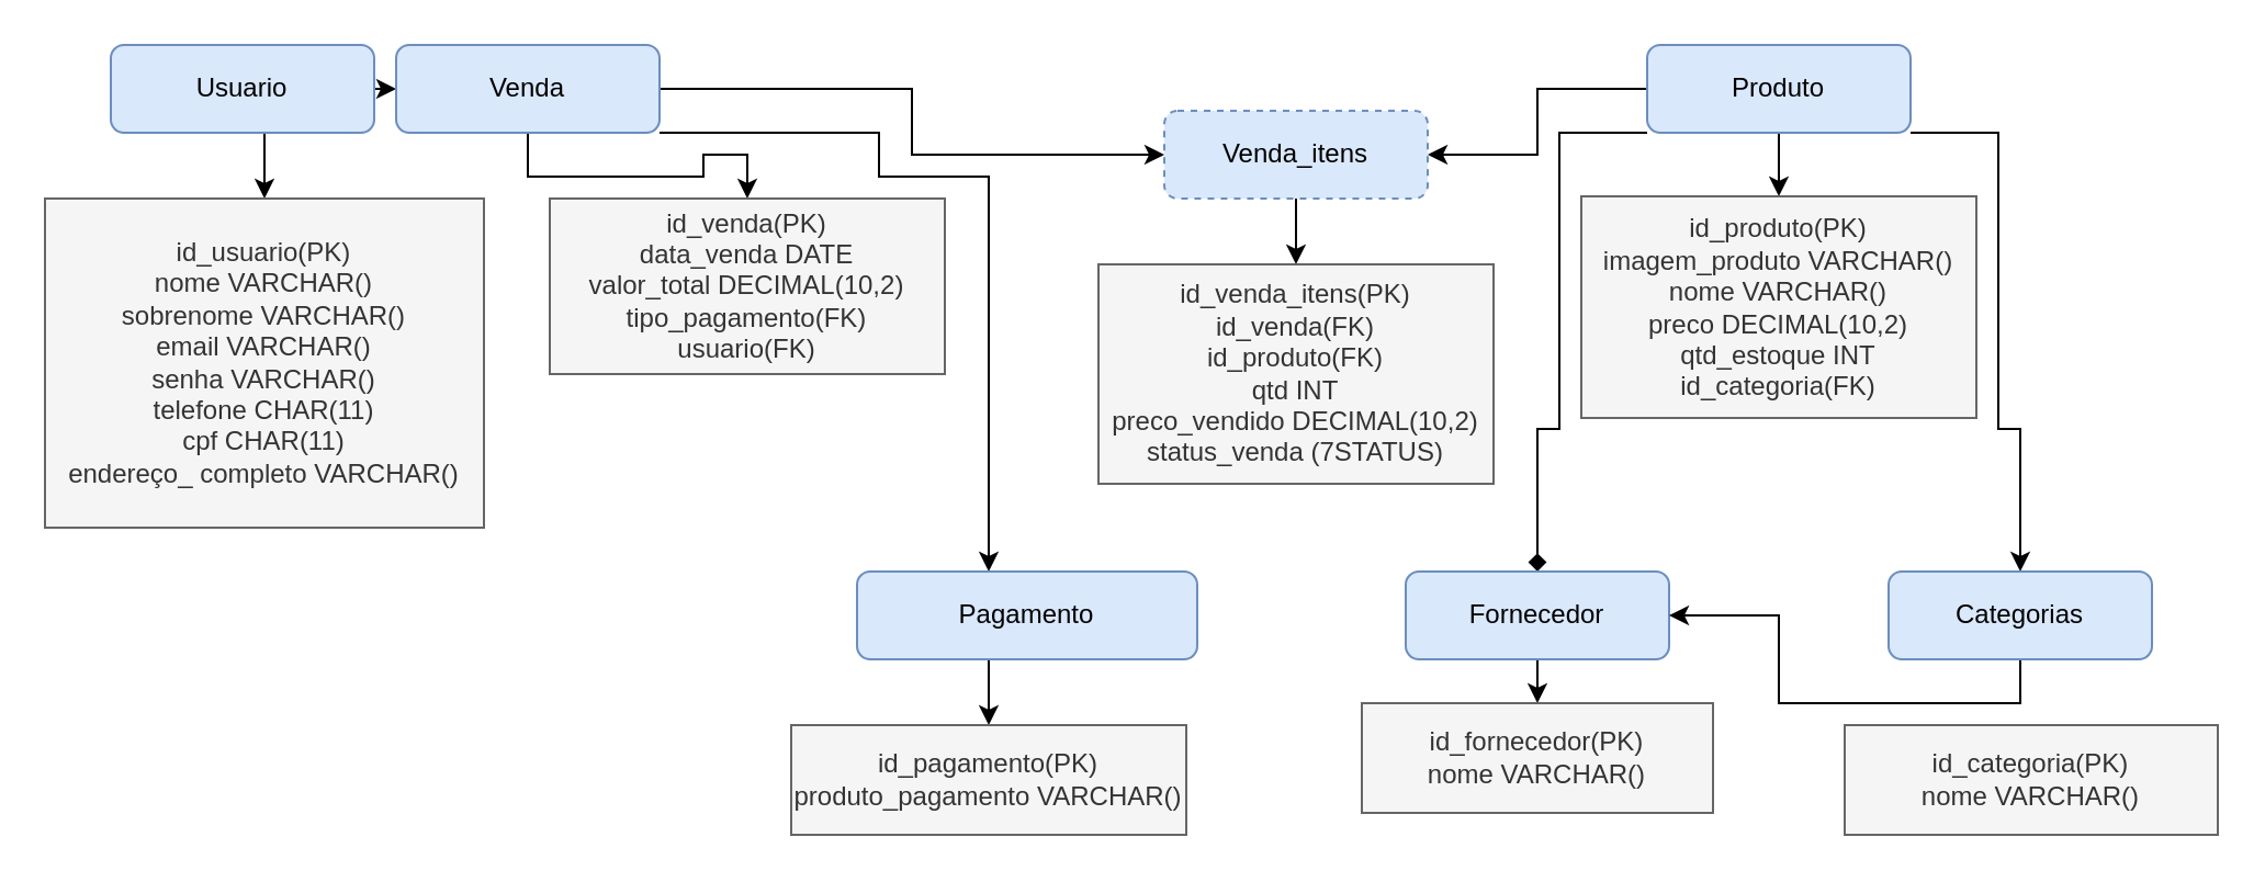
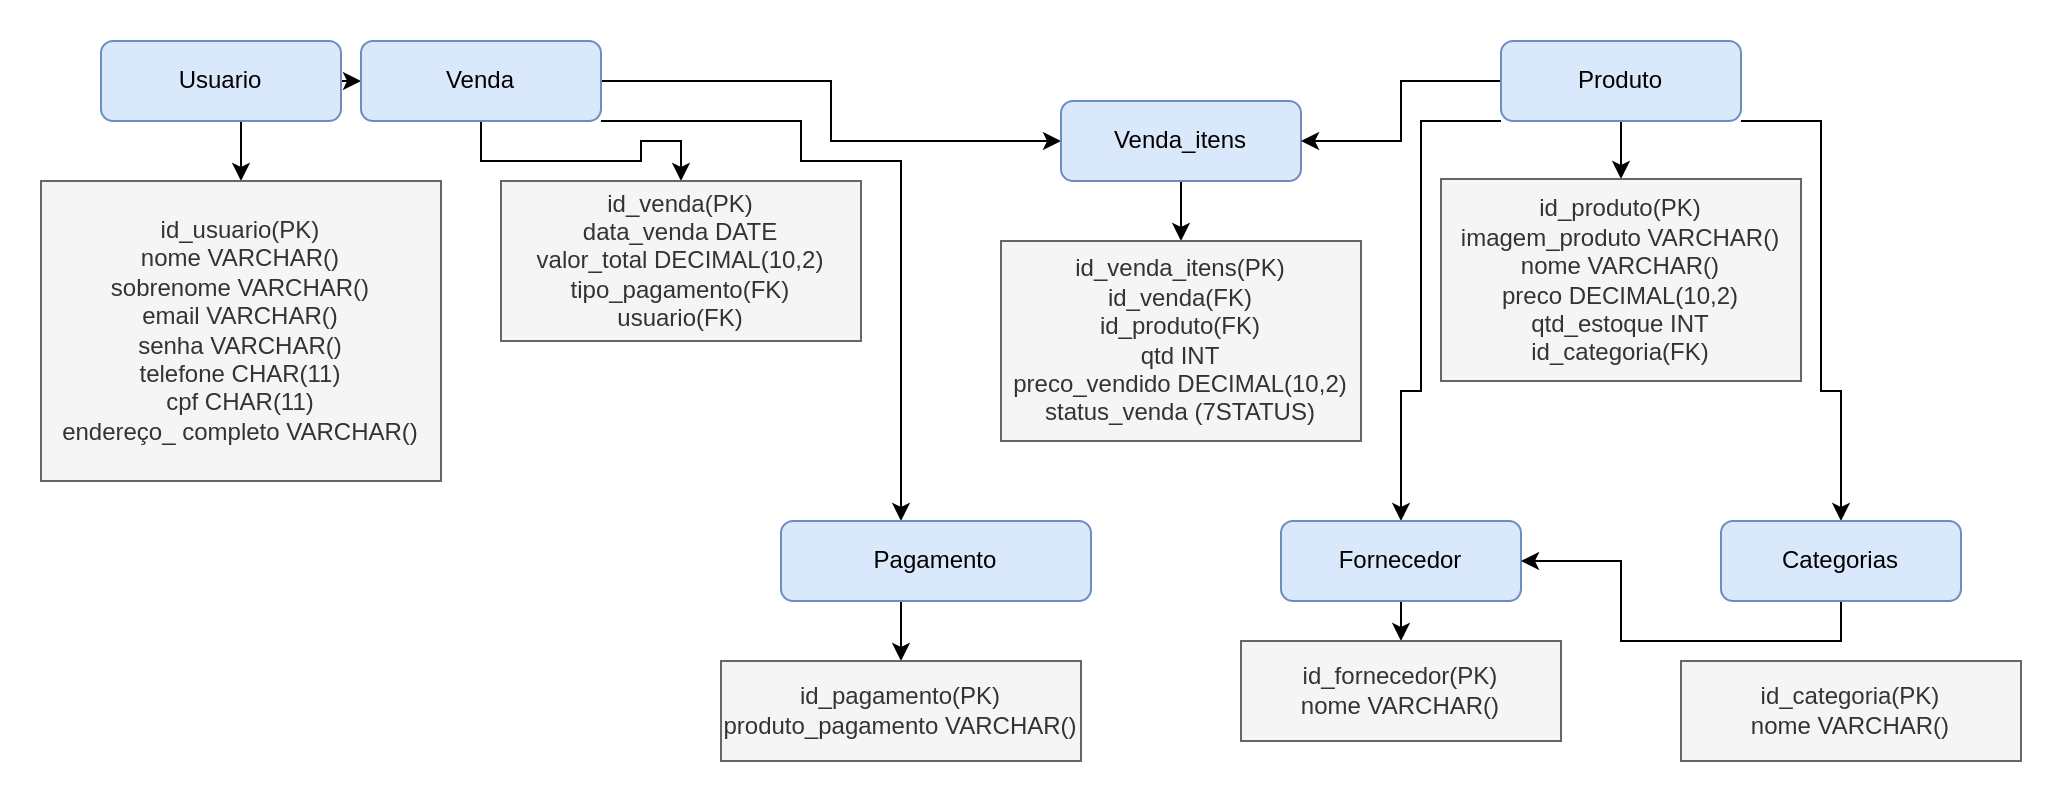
- <mxCell id="12" value="Venda_itens" style="rounded=1;whiteSpace=wrap;html=1;fillColor=#dae8fc;strokeColor=#6c8ebf;dashed=1;" vertex="1" parent="1"><mxGeometry x="530" y="50" width="120" height="40" as="geometry" /></mxCell>
+ <mxCell id="12" value="Venda_itens" style="rounded=1;whiteSpace=wrap;html=1;fillColor=#dae8fc;strokeColor=#6c8ebf;" vertex="1" parent="1"><mxGeometry x="530" y="50" width="120" height="40" as="geometry" /></mxCell>
- <mxCell id="16" style="edgeStyle=orthogonalEdgeStyle;rounded=0;orthogonalLoop=1;jettySize=auto;html=1;exitX=0;exitY=1;exitDx=0;exitDy=0;entryX=0.5;entryY=0;entryDx=0;entryDy=0;endArrow=diamond;" edge="1" parent="1" source="18" target="21"><mxGeometry relative="1" as="geometry"><Array as="points"><mxPoint x="710" y="60" /><mxPoint x="710" y="195" /><mxPoint x="700" y="195" /></Array></mxGeometry></mxCell>
+ <mxCell id="16" style="edgeStyle=orthogonalEdgeStyle;rounded=0;orthogonalLoop=1;jettySize=auto;html=1;exitX=0;exitY=1;exitDx=0;exitDy=0;entryX=0.5;entryY=0;entryDx=0;entryDy=0;" edge="1" parent="1" source="18" target="21"><mxGeometry relative="1" as="geometry"><Array as="points"><mxPoint x="710" y="60" /><mxPoint x="710" y="195" /><mxPoint x="700" y="195" /></Array></mxGeometry></mxCell>
